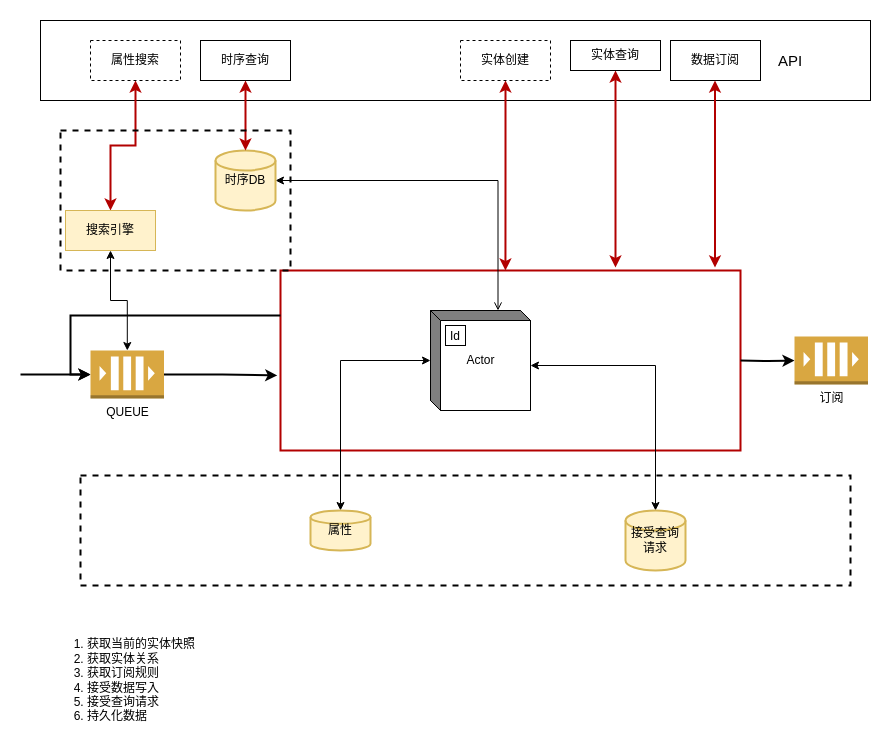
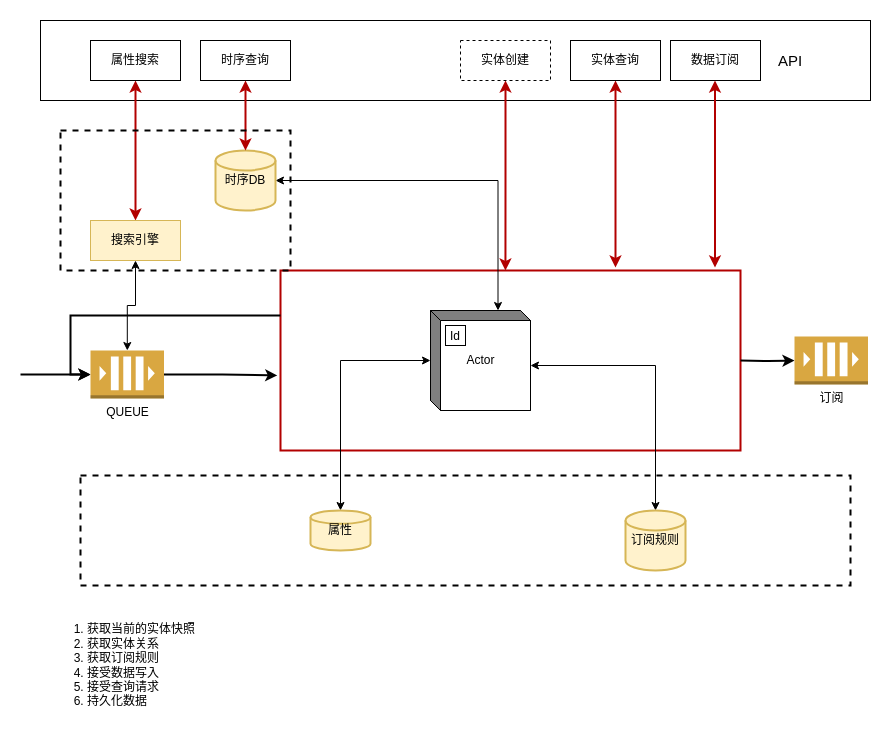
- <mxCell id="11" value="实体查询" style="rounded=0;whiteSpace=wrap;html=1;" parent="1" vertex="1"><mxGeometry x="570" y="40" width="90" height="30" as="geometry" /></mxCell>
+ <mxCell id="11" value="实体查询" style="rounded=0;whiteSpace=wrap;html=1;" parent="1" vertex="1"><mxGeometry x="570" y="40" width="90" height="40" as="geometry" /></mxCell>
- <mxCell id="6" value="属性搜索" style="rounded=0;whiteSpace=wrap;html=1;dashed=1;" parent="1" vertex="1"><mxGeometry x="90" y="40" width="90" height="40" as="geometry" /></mxCell>
+ <mxCell id="6" value="属性搜索" style="rounded=0;whiteSpace=wrap;html=1;" parent="1" vertex="1"><mxGeometry x="90" y="40" width="90" height="40" as="geometry" /></mxCell>
- <mxCell id="13" value="搜索引擎" style="rounded=0;whiteSpace=wrap;html=1;fillColor=#fff2cc;strokeColor=#d6b656;" parent="1" vertex="1"><mxGeometry x="65" y="210" width="90" height="40" as="geometry" /></mxCell>
+ <mxCell id="13" value="搜索引擎" style="rounded=0;whiteSpace=wrap;html=1;fillColor=#fff2cc;strokeColor=#d6b656;" parent="1" vertex="1"><mxGeometry x="90" y="220" width="90" height="40" as="geometry" /></mxCell>
- <mxCell id="26" style="edgeStyle=orthogonalEdgeStyle;rounded=0;orthogonalLoop=1;jettySize=auto;html=1;entryX=0;entryY=0;entryDx=67.5;entryDy=0;entryPerimeter=0;startArrow=classic;startFill=1;endArrow=open;endFill=1;strokeWidth=1;fontSize=15;" parent="1" source="27" target="21" edge="1"><mxGeometry relative="1" as="geometry" /></mxCell>
+ <mxCell id="26" style="edgeStyle=orthogonalEdgeStyle;rounded=0;orthogonalLoop=1;jettySize=auto;html=1;entryX=0;entryY=0;entryDx=67.5;entryDy=0;entryPerimeter=0;startArrow=classic;startFill=1;endArrow=classic;endFill=1;strokeWidth=1;fontSize=15;" parent="1" source="27" target="21" edge="1"><mxGeometry relative="1" as="geometry" /></mxCell>
- <mxCell id="24" value="接受查询请求" style="strokeWidth=2;html=1;shape=mxgraph.flowchart.database;whiteSpace=wrap;fillColor=#fff2cc;strokeColor=#d6b656;" parent="1" vertex="1"><mxGeometry x="625" y="510" width="60" height="60" as="geometry" /></mxCell>
+ <mxCell id="24" value="订阅规则" style="strokeWidth=2;html=1;shape=mxgraph.flowchart.database;whiteSpace=wrap;fillColor=#fff2cc;strokeColor=#d6b656;" parent="1" vertex="1"><mxGeometry x="625" y="510" width="60" height="60" as="geometry" /></mxCell>
- <mxCell id="25" value="&lt;ol&gt;&lt;li&gt;获取当前的实体快照&lt;/li&gt;&lt;li&gt;获取实体关系&lt;/li&gt;&lt;li&gt;获取订阅规则&lt;/li&gt;&lt;li&gt;接受数据写入&lt;/li&gt;&lt;li&gt;接受查询请求&lt;/li&gt;&lt;li&gt;持久化数据&lt;/li&gt;&lt;/ol&gt;" style="text;html=1;strokeColor=none;fillColor=none;align=left;verticalAlign=middle;whiteSpace=wrap;rounded=0;" parent="1" vertex="1"><mxGeometry x="45" y="625" width="170" height="110" as="geometry" /></mxCell>
+ <mxCell id="25" value="&lt;ol&gt;&lt;li&gt;获取当前的实体快照&lt;/li&gt;&lt;li&gt;获取实体关系&lt;/li&gt;&lt;li&gt;获取订阅规则&lt;/li&gt;&lt;li&gt;接受数据写入&lt;/li&gt;&lt;li&gt;接受查询请求&lt;/li&gt;&lt;li&gt;持久化数据&lt;/li&gt;&lt;/ol&gt;" style="text;html=1;strokeColor=none;fillColor=none;align=left;verticalAlign=middle;whiteSpace=wrap;rounded=0;" parent="1" vertex="1"><mxGeometry x="45" y="610" width="170" height="110" as="geometry" /></mxCell>
